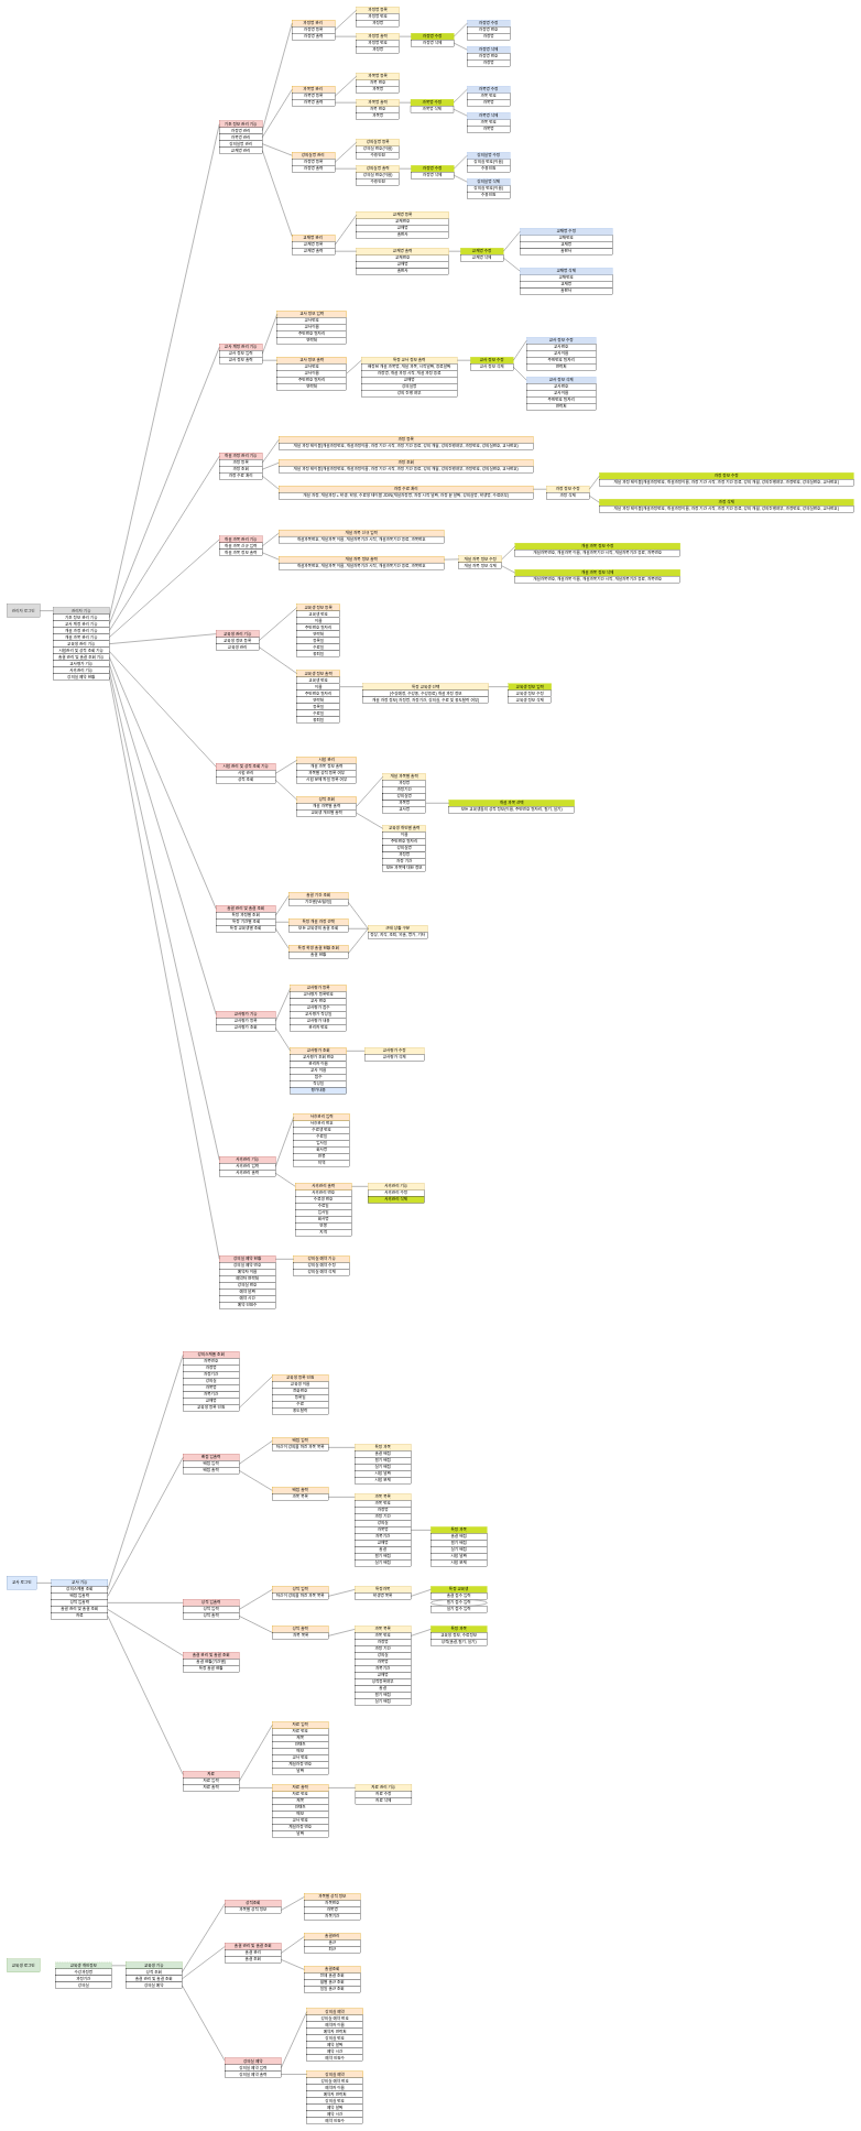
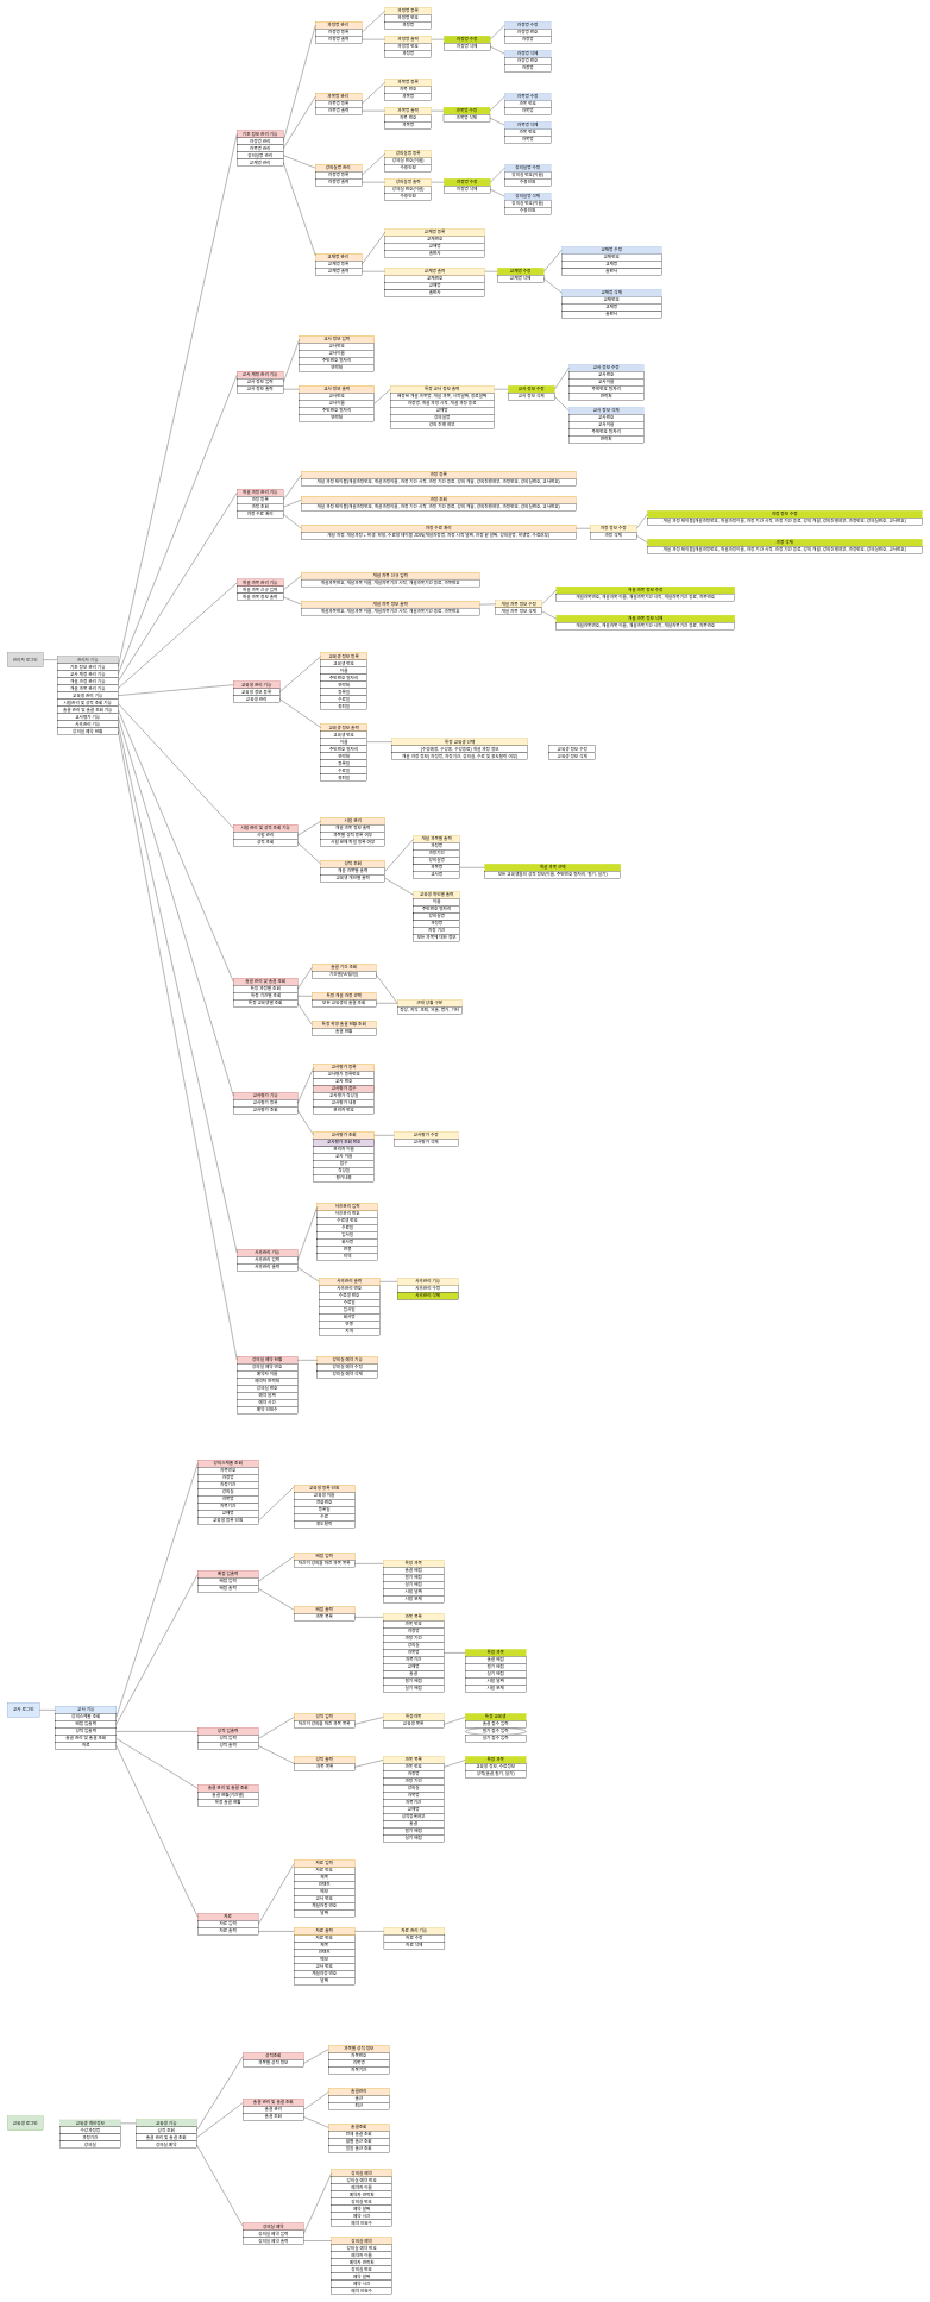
- <mxCell id="395" value="" style="endArrow=none;html=1;rounded=0;exitX=1;exitY=0.5;exitDx=0;exitDy=0;entryX=0;entryY=0.5;entryDx=0;entryDy=0;" edge="1" parent="1" source="127" target="130"><mxGeometry relative="1" as="geometry"><mxPoint x="1443" y="2188" as="sourcePoint" /><mxPoint x="1538" y="2058" as="targetPoint" /></mxGeometry></mxCell>
- <mxCell id="130" value="교육생 정보 입력" style="whiteSpace=wrap;html=1;align=center;fillColor=#CCE02B;strokeColor=#C6DB29;" parent="1" vertex="1"><mxGeometry x="1538" y="2068" width="130" height="20" as="geometry" /></mxCell>
- <mxCell id="225" value="" style="endArrow=none;html=1;rounded=0;entryX=0;entryY=0.5;entryDx=0;entryDy=0;exitX=1;exitY=0.25;exitDx=0;exitDy=0;" parent="1" source="171" target="172" edge="1"><mxGeometry relative="1" as="geometry"><mxPoint x="1088" y="2810" as="sourcePoint" /><mxPoint x="1208" y="2810" as="targetPoint" /></mxGeometry></mxCell>
- <mxCell id="406" value="교사평가 점수" style="whiteSpace=wrap;html=1;align=center;" vertex="1" parent="1"><mxGeometry x="878" y="3040" width="170" height="20" as="geometry" /></mxCell>
+ <mxCell id="406" value="교사평가 점수" style="whiteSpace=wrap;html=1;align=center;fillColor=#f8cecc;" vertex="1" parent="1"><mxGeometry x="878" y="3040" width="170" height="20" as="geometry" /></mxCell>
- <mxCell id="417" value="교사평가 조회 번호" style="whiteSpace=wrap;html=1;align=center;" vertex="1" parent="1"><mxGeometry x="878" y="3190" width="170" height="20" as="geometry" /></mxCell>
+ <mxCell id="417" value="교사평가 조회 번호" style="whiteSpace=wrap;html=1;align=center;fillColor=#e1d5e7;" vertex="1" parent="1"><mxGeometry x="878" y="3190" width="170" height="20" as="geometry" /></mxCell>
- <mxCell id="416" value="평가내용" style="whiteSpace=wrap;html=1;align=center;fillColor=#dae8fc;" vertex="1" parent="1"><mxGeometry x="878" y="3290" width="170" height="20" as="geometry" /></mxCell>
+ <mxCell id="416" value="평가내용" style="whiteSpace=wrap;html=1;align=center;" vertex="1" parent="1"><mxGeometry x="878" y="3290" width="170" height="20" as="geometry" /></mxCell>
- <mxCell id="281" value="학생명 목록" style="whiteSpace=wrap;html=1;align=center;" parent="1" vertex="1"><mxGeometry x="1073" y="4820" width="170" height="20" as="geometry" /></mxCell>
+ <mxCell id="281" value="교육생 목록" style="whiteSpace=wrap;html=1;align=center;" parent="1" vertex="1"><mxGeometry x="1073" y="4820" width="170" height="20" as="geometry" /></mxCell>
